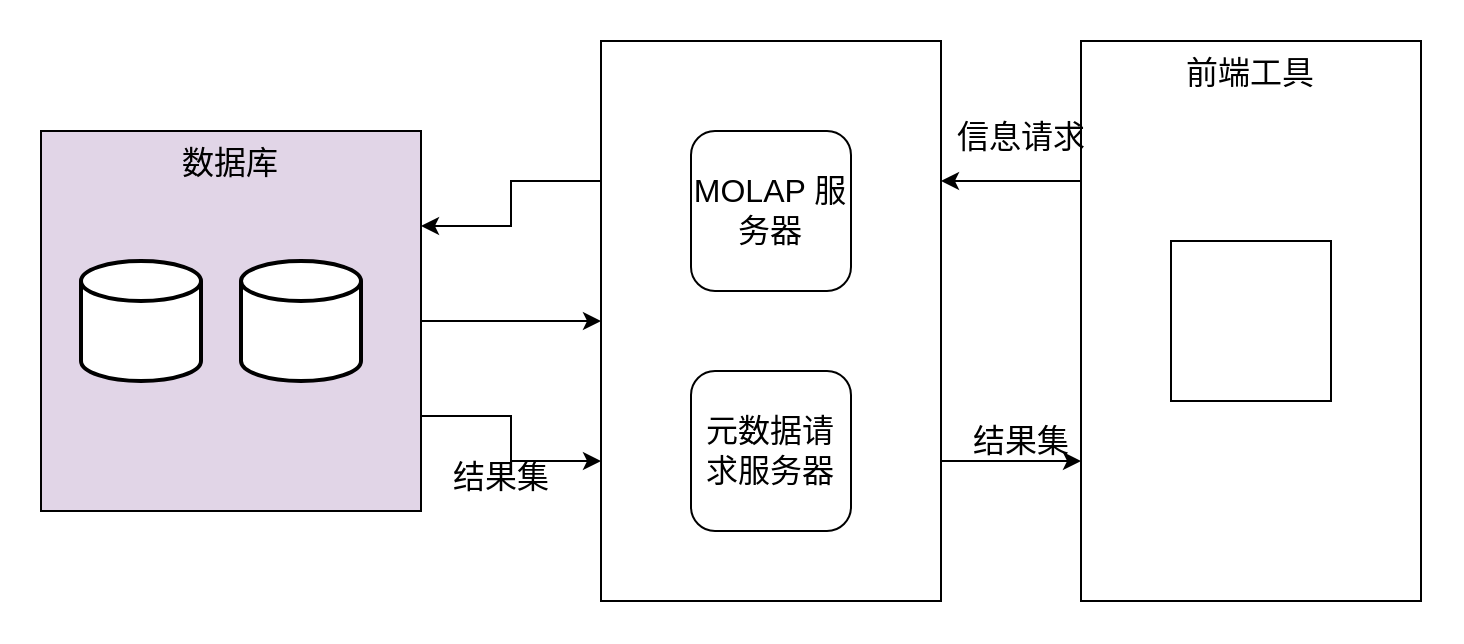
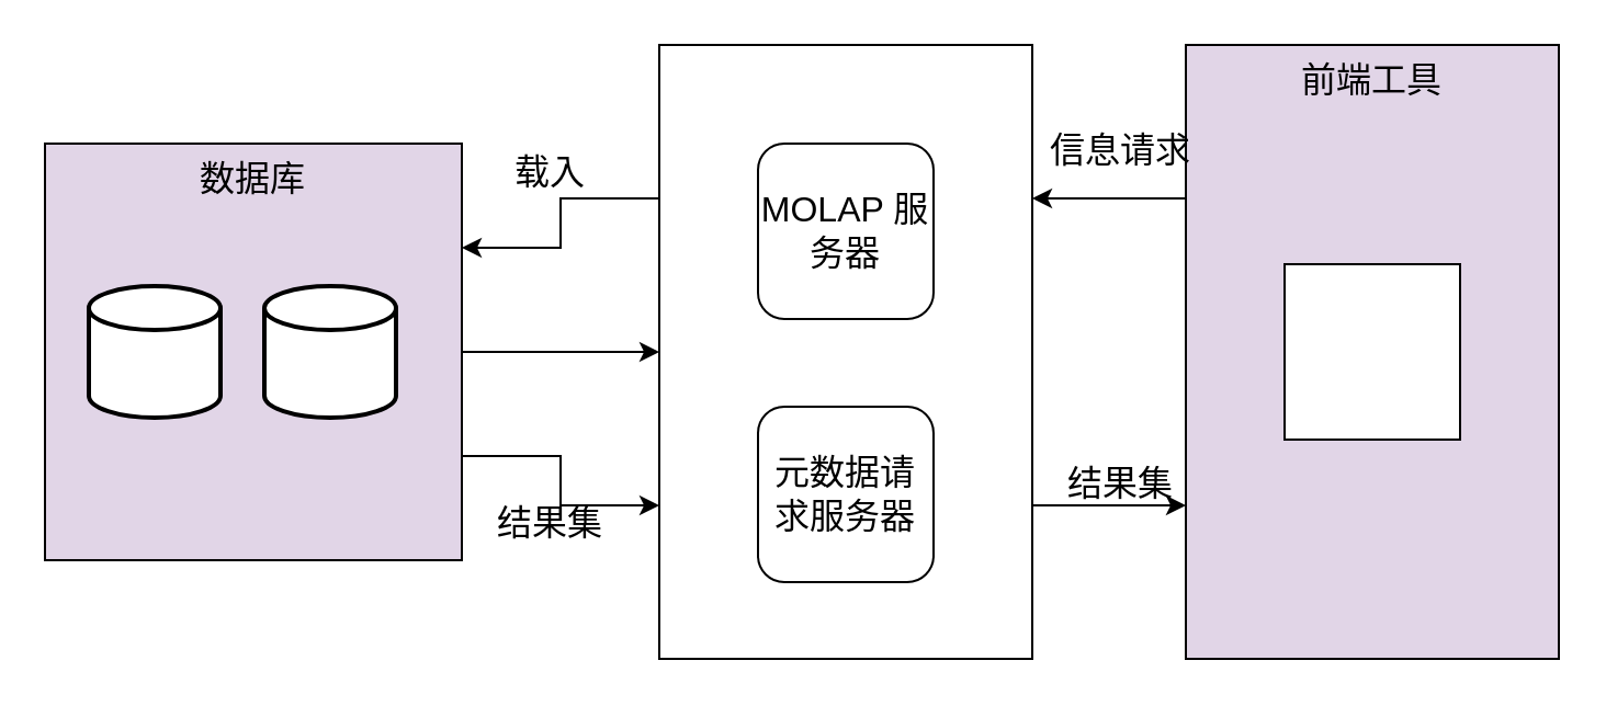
- <mxCell id="9" value="前端工具" style="rounded=0;whiteSpace=wrap;html=1;fontSize=16;horizontal=1;verticalAlign=top;" vertex="1" parent="1"><mxGeometry x="540" y="20" width="170" height="280" as="geometry" /></mxCell>
+ <mxCell id="9" value="前端工具" style="rounded=0;whiteSpace=wrap;html=1;fontSize=16;horizontal=1;verticalAlign=top;fillColor=#e1d5e7;" vertex="1" parent="1"><mxGeometry x="540" y="20" width="170" height="280" as="geometry" /></mxCell>
+ <mxCell id="17" value="载入" style="text;html=1;align=center;verticalAlign=middle;resizable=0;points=[];autosize=1;strokeColor=none;fillColor=none;fontSize=16;" vertex="1" parent="1"><mxGeometry x="220" y="63" width="60" height="30" as="geometry" /></mxCell>
